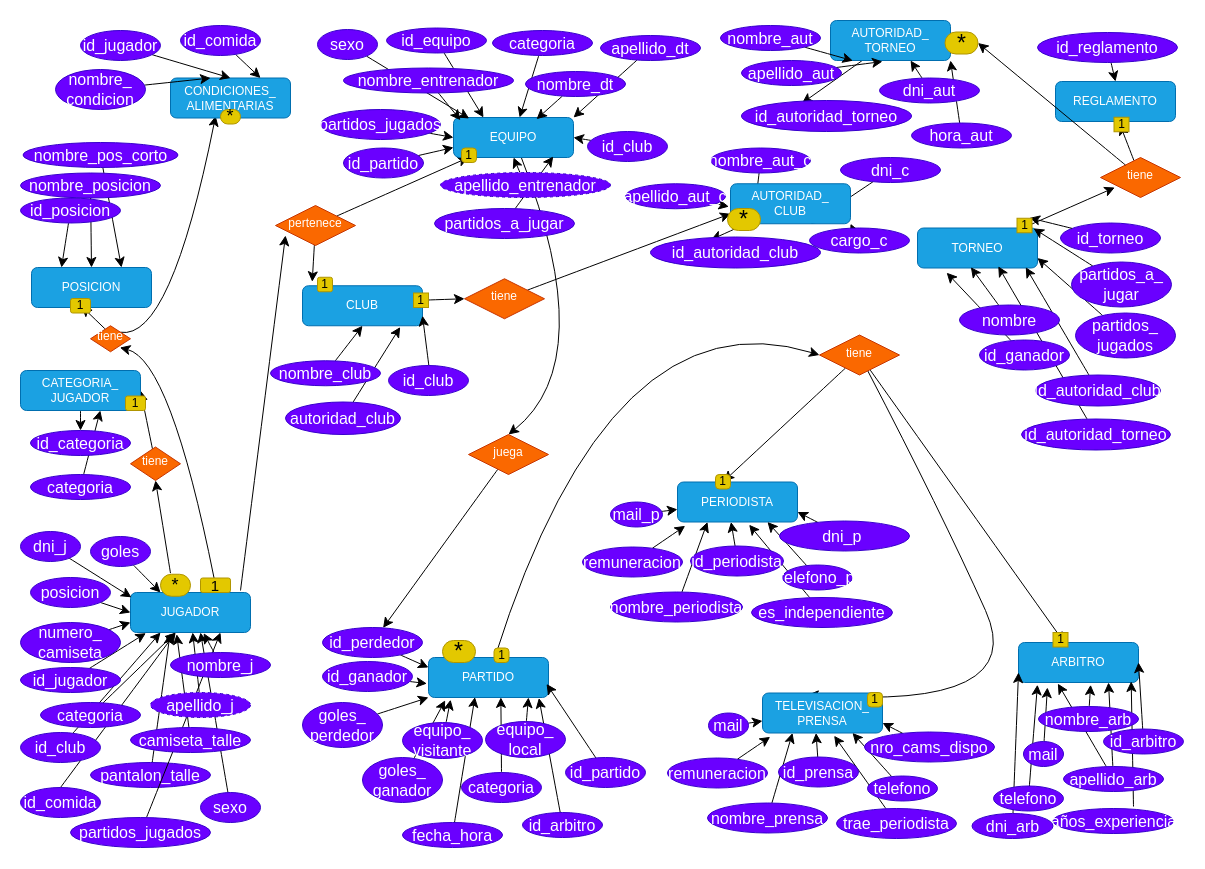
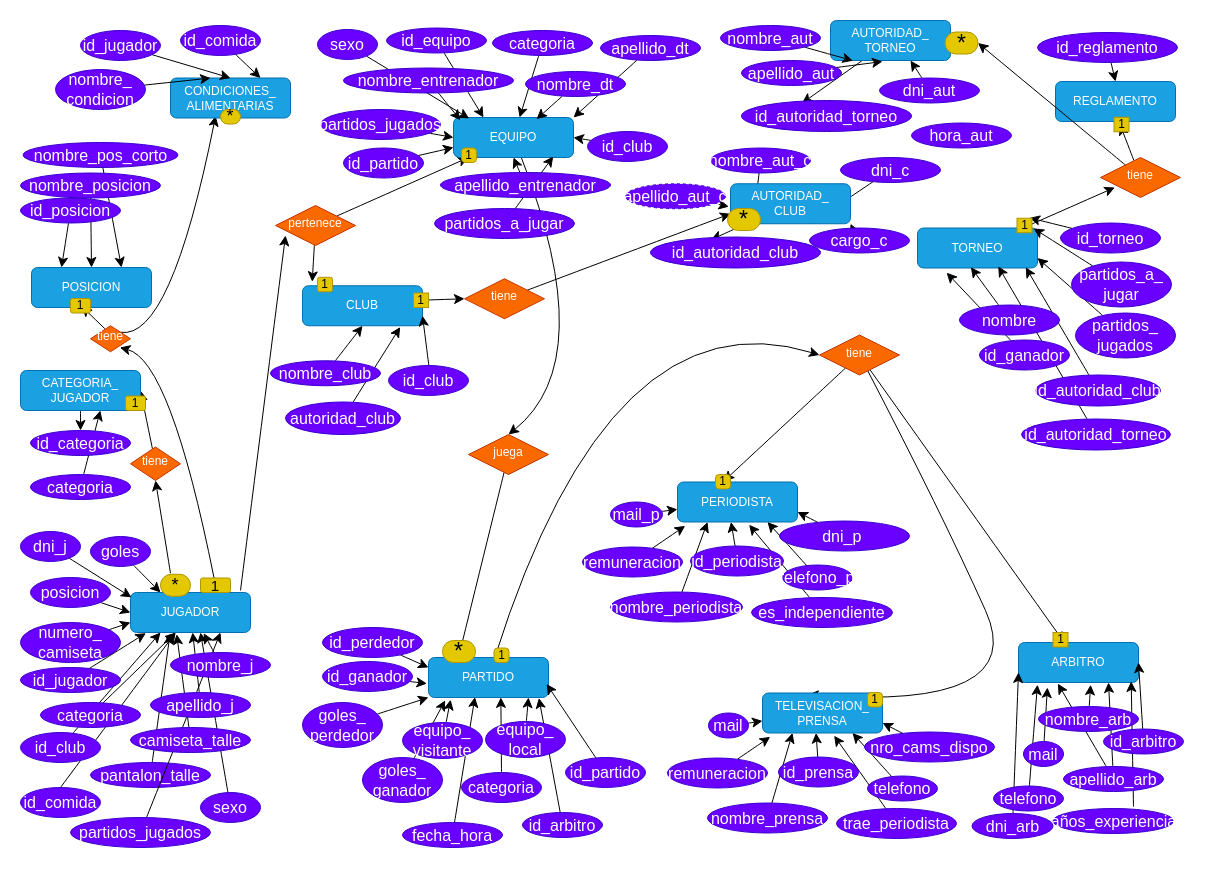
- <mxCell id="167" style="edgeStyle=none;curved=1;rounded=0;orthogonalLoop=1;jettySize=auto;html=1;entryX=1;entryY=1;entryDx=0;entryDy=0;fontSize=12;startSize=8;endSize=8;" parent="1" source="168" target="160" edge="1"><mxGeometry relative="1" as="geometry" /></mxCell>
- <mxCell id="154" value="apellido_entrenador" style="ellipse;whiteSpace=wrap;html=1;fontSize=16;fillColor=#6a00ff;fontColor=#ffffff;strokeColor=#3700CC;dashed=1;" parent="1" vertex="1"><mxGeometry x="440" y="172" width="170" height="25" as="geometry" /></mxCell>
+ <mxCell id="154" value="apellido_entrenador" style="ellipse;whiteSpace=wrap;html=1;fontSize=16;fillColor=#6a00ff;fontColor=#ffffff;strokeColor=#3700CC;" parent="1" vertex="1"><mxGeometry x="440" y="172" width="170" height="25" as="geometry" /></mxCell>
- <mxCell id="181" value="apellido_aut_c" style="ellipse;whiteSpace=wrap;html=1;fontSize=16;fillColor=#6a00ff;fontColor=#ffffff;strokeColor=#3700CC;" parent="1" vertex="1"><mxGeometry x="625" y="183.25" width="100" height="25" as="geometry" /></mxCell>
+ <mxCell id="181" value="apellido_aut_c" style="ellipse;whiteSpace=wrap;html=1;fontSize=16;fillColor=#6a00ff;fontColor=#ffffff;strokeColor=#3700CC;dashed=1;" parent="1" vertex="1"><mxGeometry x="625" y="183.25" width="100" height="25" as="geometry" /></mxCell>
- <mxCell id="86" style="edgeStyle=none;curved=1;rounded=0;orthogonalLoop=1;jettySize=auto;html=1;fontSize=12;startSize=8;endSize=8;" parent="1" source="87" target="106" edge="1"><mxGeometry relative="1" as="geometry" /></mxCell>
+ <mxCell id="86" style="edgeStyle=none;curved=1;rounded=0;orthogonalLoop=1;jettySize=auto;html=1;entryX=0.25;entryY=0;entryDx=0;entryDy=0;fontSize=12;startSize=8;endSize=8;" parent="1" source="87" target="89" edge="1"><mxGeometry relative="1" as="geometry" /></mxCell>
- <mxCell id="78" value="apellido_j" style="ellipse;whiteSpace=wrap;html=1;fontSize=16;fillColor=#6a00ff;fontColor=#ffffff;strokeColor=#3700CC;dashed=1;" parent="1" vertex="1"><mxGeometry x="150" y="692" width="100" height="25" as="geometry" /></mxCell>
+ <mxCell id="78" value="apellido_j" style="ellipse;whiteSpace=wrap;html=1;fontSize=16;fillColor=#6a00ff;fontColor=#ffffff;strokeColor=#3700CC;" parent="1" vertex="1"><mxGeometry x="150" y="692" width="100" height="25" as="geometry" /></mxCell>
